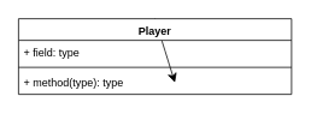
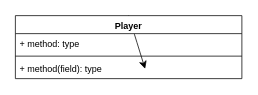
- <mxCell id="4" value="+ field: type" style="text;strokeColor=none;fillColor=none;align=left;verticalAlign=top;spacingLeft=4;spacingRight=4;overflow=hidden;rotatable=0;points=[[0,0.5],[1,0.5]];portConstraint=eastwest;whiteSpace=wrap;html=1;" vertex="1" parent="3"><mxGeometry y="24" width="302" height="26" as="geometry" /></mxCell>
+ <mxCell id="4" value="+ method: type" style="text;strokeColor=none;fillColor=none;align=left;verticalAlign=top;spacingLeft=4;spacingRight=4;overflow=hidden;rotatable=0;points=[[0,0.5],[1,0.5]];portConstraint=eastwest;whiteSpace=wrap;html=1;" vertex="1" parent="3"><mxGeometry y="24" width="302" height="26" as="geometry" /></mxCell>
- <mxCell id="6" value="+ method(type): type" style="text;strokeColor=none;fillColor=none;align=left;verticalAlign=top;spacingLeft=4;spacingRight=4;overflow=hidden;rotatable=0;points=[[0,0.5],[1,0.5]];portConstraint=eastwest;whiteSpace=wrap;html=1;" vertex="1" parent="3"><mxGeometry y="58" width="302" height="26" as="geometry" /></mxCell>
+ <mxCell id="6" value="+ method(field): type" style="text;strokeColor=none;fillColor=none;align=left;verticalAlign=top;spacingLeft=4;spacingRight=4;overflow=hidden;rotatable=0;points=[[0,0.5],[1,0.5]];portConstraint=eastwest;whiteSpace=wrap;html=1;" vertex="1" parent="3"><mxGeometry y="58" width="302" height="26" as="geometry" /></mxCell>
